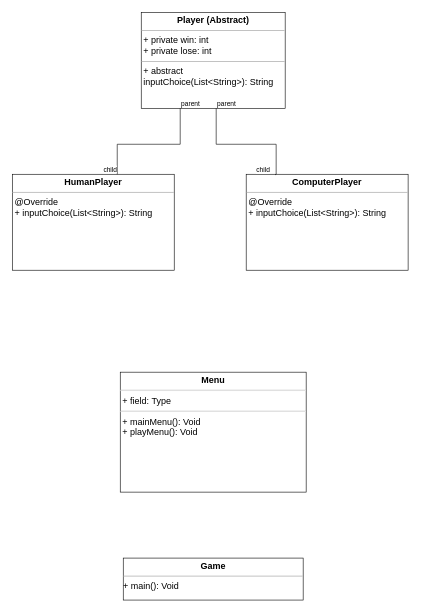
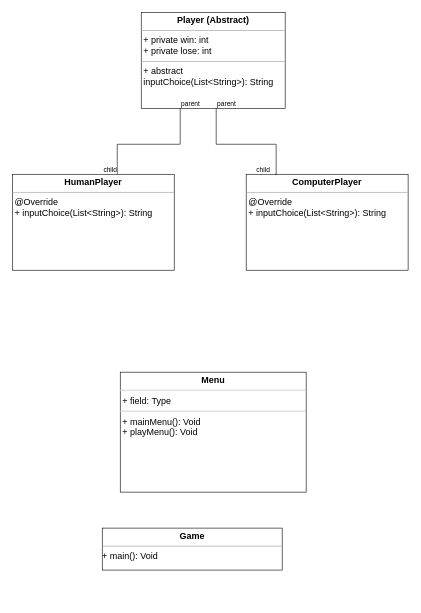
- <mxCell id="11" value="&lt;p style=&quot;margin: 4px 0px 0px; text-align: center; font-size: 15px;&quot;&gt;&lt;b style=&quot;&quot;&gt;&lt;font style=&quot;font-size: 15px;&quot;&gt;Game&lt;/font&gt;&lt;/b&gt;&lt;/p&gt;&lt;hr style=&quot;font-size: 15px;&quot; size=&quot;1&quot;&gt;&lt;div style=&quot;height: 2px; font-size: 15px;&quot;&gt;&lt;font style=&quot;font-size: 15px;&quot;&gt;+ main(): Void&lt;/font&gt;&lt;/div&gt;" style="verticalAlign=top;align=left;overflow=fill;fontSize=12;fontFamily=Helvetica;html=1;whiteSpace=wrap;" vertex="1" parent="1"><mxGeometry x="205" y="930" width="300" height="70" as="geometry" /></mxCell>
+ <mxCell id="11" value="&lt;p style=&quot;margin: 4px 0px 0px; text-align: center; font-size: 15px;&quot;&gt;&lt;b style=&quot;&quot;&gt;&lt;font style=&quot;font-size: 15px;&quot;&gt;Game&lt;/font&gt;&lt;/b&gt;&lt;/p&gt;&lt;hr style=&quot;font-size: 15px;&quot; size=&quot;1&quot;&gt;&lt;div style=&quot;height: 2px; font-size: 15px;&quot;&gt;&lt;font style=&quot;font-size: 15px;&quot;&gt;+ main(): Void&lt;/font&gt;&lt;/div&gt;" style="verticalAlign=top;align=left;overflow=fill;fontSize=12;fontFamily=Helvetica;html=1;whiteSpace=wrap;" vertex="1" parent="1"><mxGeometry x="170" y="880" width="300" height="70" as="geometry" /></mxCell>
